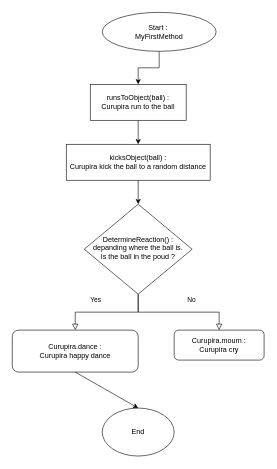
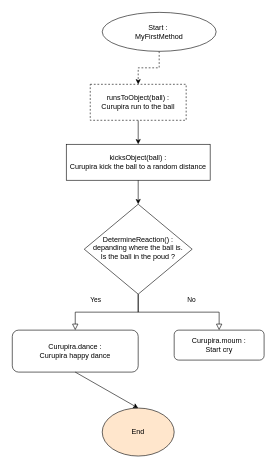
- <mxCell id="7" style="edgeStyle=orthogonalEdgeStyle;rounded=0;orthogonalLoop=1;jettySize=auto;html=1;exitX=0.5;exitY=1;exitDx=0;exitDy=0;entryX=0.5;entryY=0;entryDx=0;entryDy=0;" edge="1" parent="1" source="8" target="10"><mxGeometry relative="1" as="geometry" /></mxCell>
+ <mxCell id="7" style="edgeStyle=orthogonalEdgeStyle;rounded=0;orthogonalLoop=1;jettySize=auto;html=1;exitX=0.5;exitY=1;exitDx=0;exitDy=0;entryX=0.5;entryY=0;entryDx=0;entryDy=0;dashed=1;" edge="1" parent="1" source="8" target="10"><mxGeometry relative="1" as="geometry" /></mxCell>
- <mxCell id="10" value="runsToObject(ball) :&lt;br&gt;Curupira run to the ball" style="rounded=0;whiteSpace=wrap;html=1;" vertex="1" parent="1"><mxGeometry x="150" y="140" width="160" height="60" as="geometry" /></mxCell>
+ <mxCell id="10" value="runsToObject(ball) :&lt;br&gt;Curupira run to the ball" style="rounded=0;whiteSpace=wrap;html=1;dashed=1;" vertex="1" parent="1"><mxGeometry x="150" y="140" width="160" height="60" as="geometry" /></mxCell>
- <mxCell id="5" value="Curupira.mourn :&lt;br&gt;Curupira cry" style="rounded=1;whiteSpace=wrap;html=1;fontSize=12;glass=0;strokeWidth=1;shadow=0;" parent="1" vertex="1"><mxGeometry x="290" y="550" width="150" height="50" as="geometry" /></mxCell>
+ <mxCell id="5" value="Curupira.mourn :&lt;br&gt;Start cry" style="rounded=1;whiteSpace=wrap;html=1;fontSize=12;glass=0;strokeWidth=1;shadow=0;" parent="1" vertex="1"><mxGeometry x="290" y="550" width="150" height="50" as="geometry" /></mxCell>
- <mxCell id="12" value="End" style="ellipse;whiteSpace=wrap;html=1;" vertex="1" parent="1"><mxGeometry x="170" y="680" width="120" height="80" as="geometry" /></mxCell>
+ <mxCell id="12" value="End" style="ellipse;whiteSpace=wrap;html=1;fillColor=#ffe6cc;" vertex="1" parent="1"><mxGeometry x="170" y="680" width="120" height="80" as="geometry" /></mxCell>
